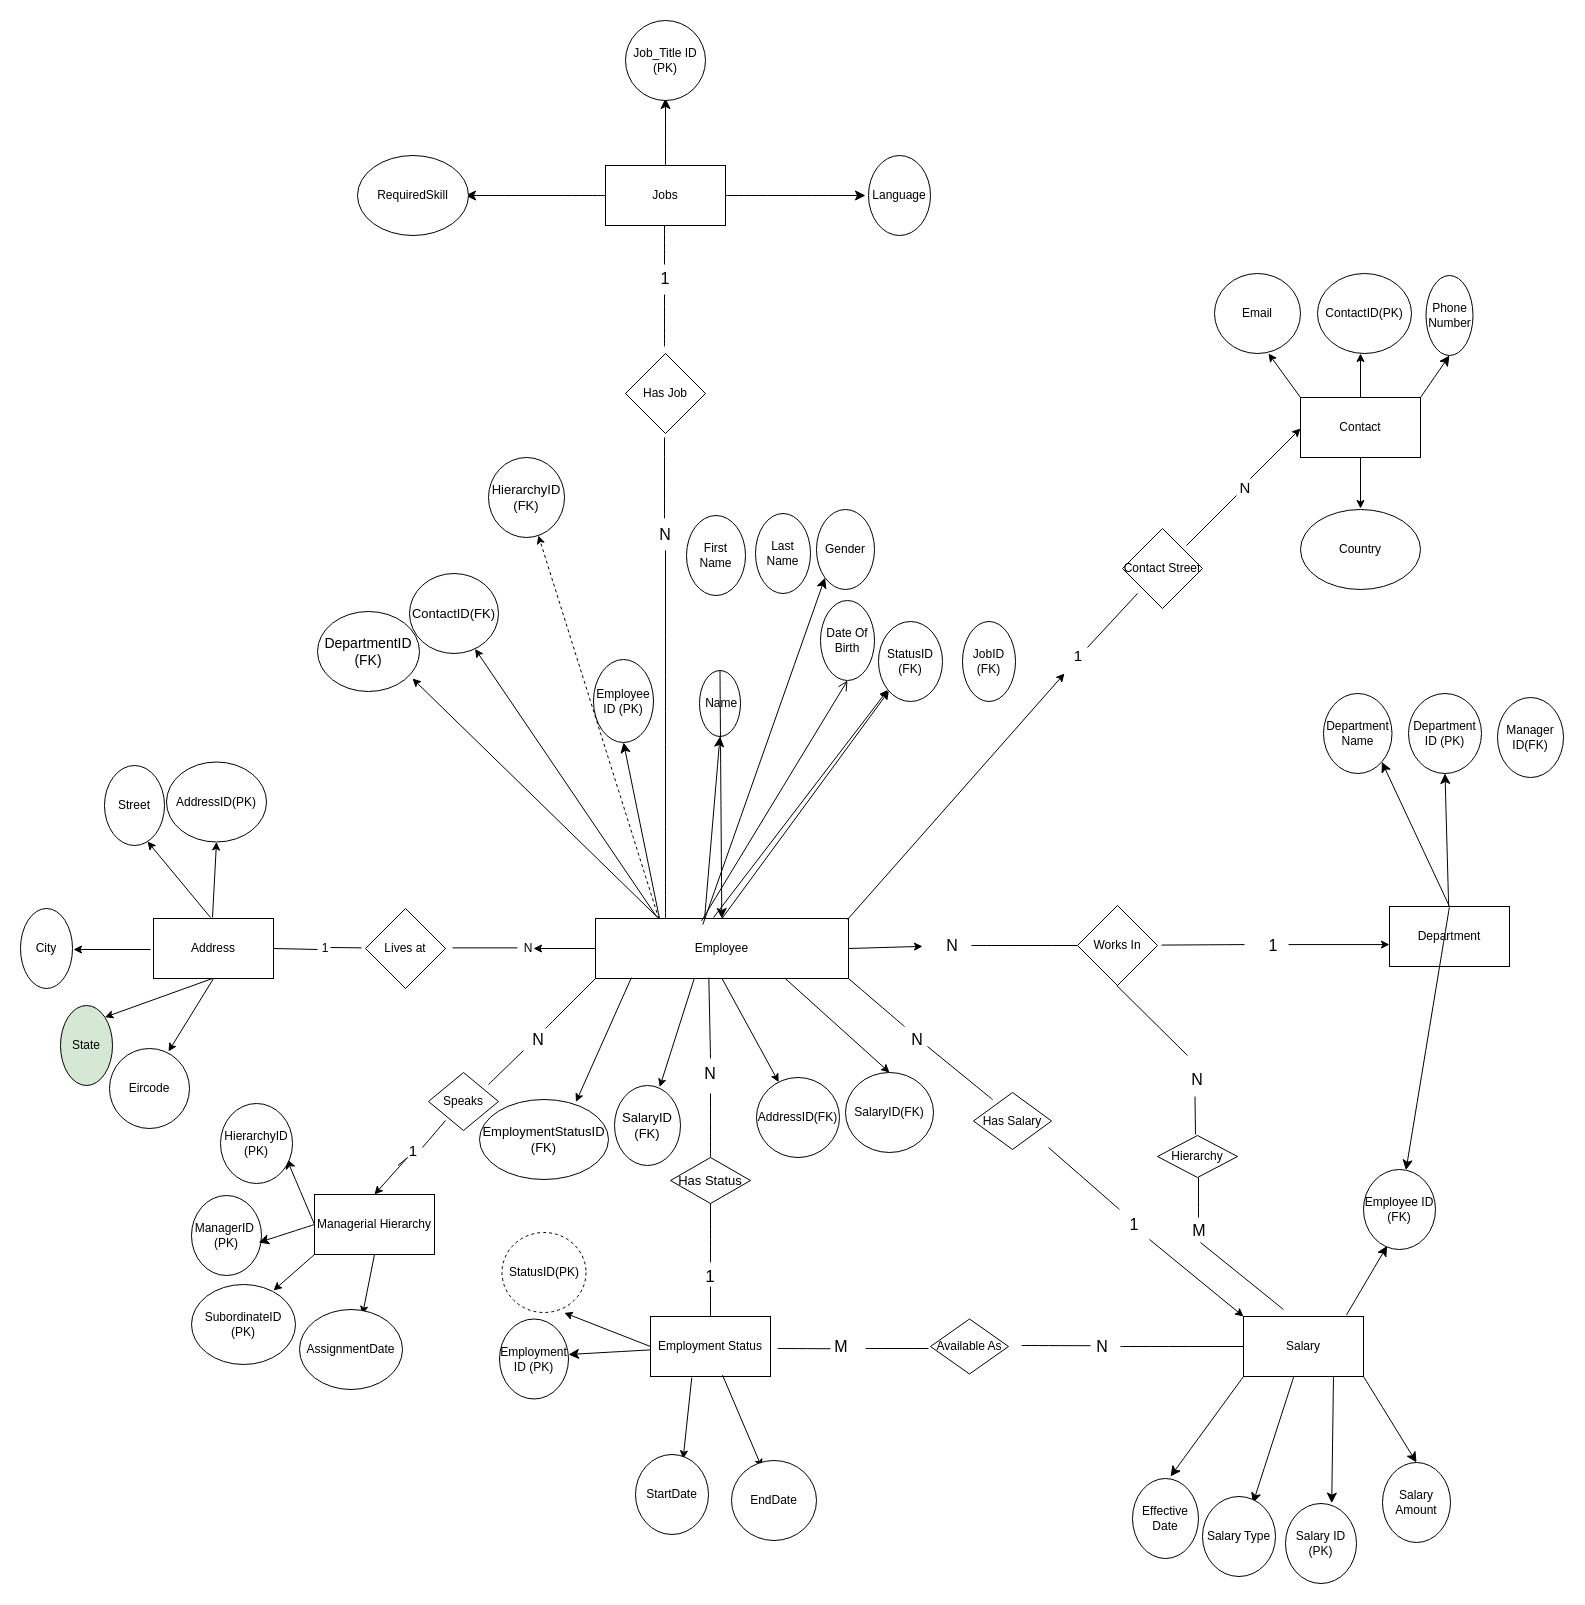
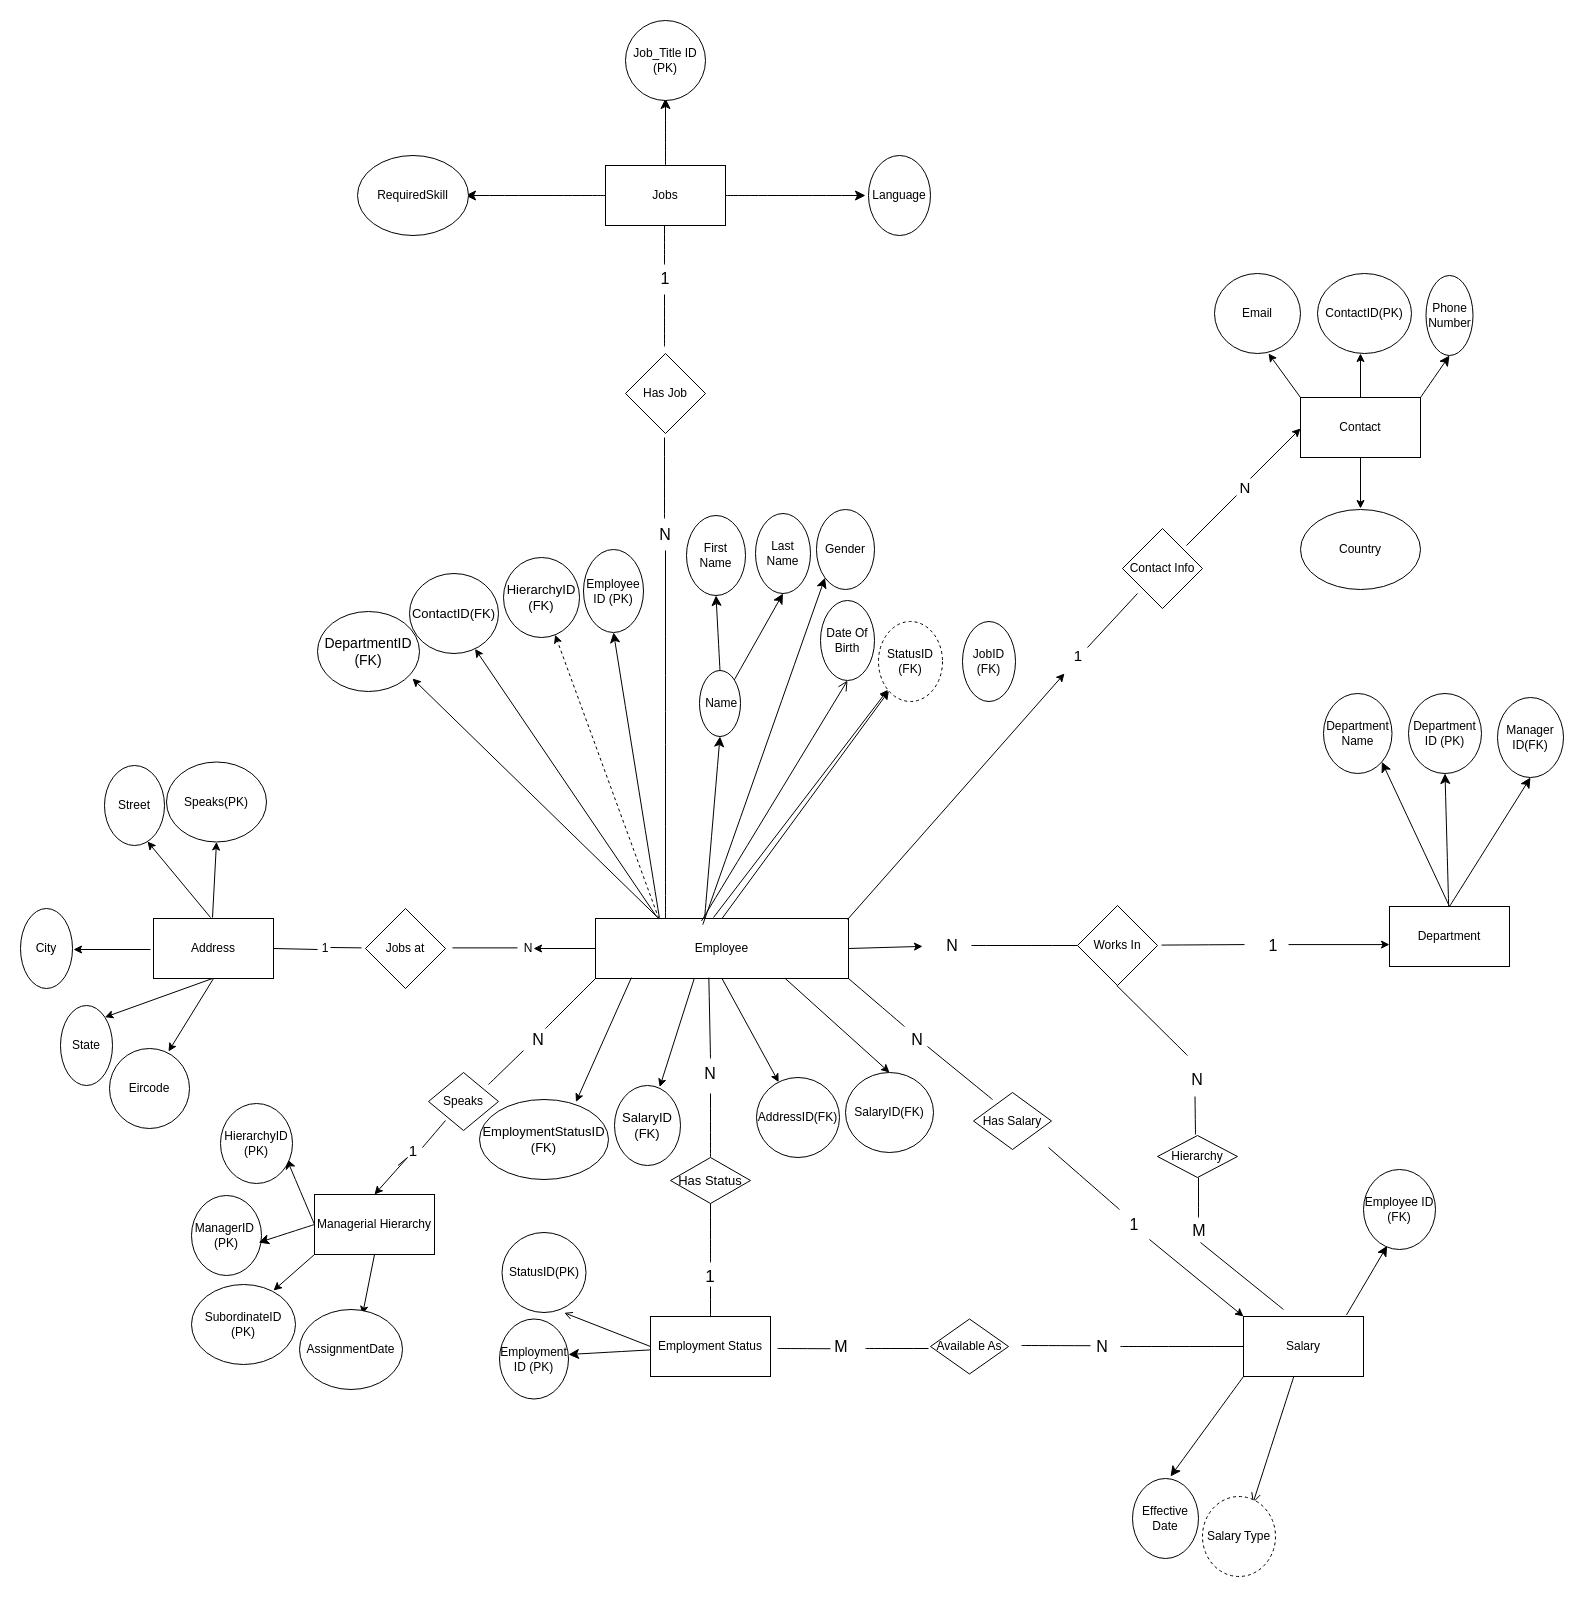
- <mxCell id="140" value="&lt;font style=&quot;font-size: 13px;&quot;&gt;&lt;font style=&quot;&quot;&gt;H&lt;/font&gt;ierarchyID&lt;/font&gt;&lt;div&gt;&lt;font style=&quot;font-size: 13px;&quot;&gt;(FK)&lt;/font&gt;&lt;/div&gt;" style="ellipse;whiteSpace=wrap;html=1;" vertex="1" parent="1"><mxGeometry x="488" y="457" width="76" height="80" as="geometry" /></mxCell>
+ <mxCell id="140" value="&lt;font style=&quot;font-size: 13px;&quot;&gt;&lt;font style=&quot;&quot;&gt;H&lt;/font&gt;ierarchyID&lt;/font&gt;&lt;div&gt;&lt;font style=&quot;font-size: 13px;&quot;&gt;(FK)&lt;/font&gt;&lt;/div&gt;" style="ellipse;whiteSpace=wrap;html=1;" vertex="1" parent="1"><mxGeometry x="503" y="557" width="76" height="80" as="geometry" /></mxCell>
- <mxCell id="128" value="Contact Street" style="rhombus;whiteSpace=wrap;html=1;" vertex="1" parent="1"><mxGeometry x="1122" y="528" width="80" height="80" as="geometry" /></mxCell>
+ <mxCell id="128" value="Contact Info" style="rhombus;whiteSpace=wrap;html=1;" vertex="1" parent="1"><mxGeometry x="1122" y="528" width="80" height="80" as="geometry" /></mxCell>
+ <mxCell id="15" value="" style="endArrow=classic;html=1;rounded=0;fontSize=12;startSize=8;endSize=8;curved=1;exitX=1;exitY=0;exitDx=0;exitDy=0;entryX=0.5;entryY=1;entryDx=0;entryDy=0;" parent="1" edge="1" target="17" source="13"><mxGeometry width="50" height="50" relative="1" as="geometry"><mxPoint x="826" y="698" as="sourcePoint" /><mxPoint x="856" y="667" as="targetPoint" /></mxGeometry></mxCell>
- <mxCell id="156" value="StatusID&lt;div&gt;(FK)&lt;/div&gt;" style="ellipse;whiteSpace=wrap;html=1;" vertex="1" parent="1"><mxGeometry x="878" y="621" width="64" height="80" as="geometry" /></mxCell>
+ <mxCell id="156" value="StatusID&lt;div&gt;(FK)&lt;/div&gt;" style="ellipse;whiteSpace=wrap;html=1;dashed=1;" vertex="1" parent="1"><mxGeometry x="878" y="621" width="64" height="80" as="geometry" /></mxCell>
- <mxCell id="4" value="Employee ID (PK)" style="ellipse;whiteSpace=wrap;html=1;" parent="1" vertex="1"><mxGeometry x="593" y="659" width="60" height="83" as="geometry" /></mxCell>
+ <mxCell id="4" value="Employee ID (PK)" style="ellipse;whiteSpace=wrap;html=1;" parent="1" vertex="1"><mxGeometry x="583" y="549" width="60" height="83" as="geometry" /></mxCell>
- <mxCell id="14" value="" style="endArrow=classic;html=1;rounded=0;fontSize=12;startSize=8;endSize=8;curved=1;exitX=0.5;exitY=0;exitDx=0;exitDy=0;" parent="1" edge="1" target="3" source="13"><mxGeometry width="50" height="50" relative="1" as="geometry"><mxPoint x="785" y="680" as="sourcePoint" /><mxPoint x="791" y="665" as="targetPoint" /></mxGeometry></mxCell>
+ <mxCell id="14" value="" style="endArrow=classic;html=1;rounded=0;fontSize=12;startSize=8;endSize=8;curved=1;entryX=0.5;entryY=1;entryDx=0;entryDy=0;exitX=0.5;exitY=0;exitDx=0;exitDy=0;" parent="1" edge="1" target="16" source="13"><mxGeometry width="50" height="50" relative="1" as="geometry"><mxPoint x="785" y="680" as="sourcePoint" /><mxPoint x="791" y="665" as="targetPoint" /></mxGeometry></mxCell>
- <mxCell id="112" value="AddressID(PK)" style="ellipse;whiteSpace=wrap;html=1;" vertex="1" parent="1"><mxGeometry x="166" y="761.5" width="100" height="80" as="geometry" /></mxCell>
+ <mxCell id="112" value="Speaks(PK)" style="ellipse;whiteSpace=wrap;html=1;" vertex="1" parent="1"><mxGeometry x="166" y="761.5" width="100" height="80" as="geometry" /></mxCell>
- <mxCell id="97" value="Lives at" style="rhombus;whiteSpace=wrap;html=1;" vertex="1" parent="1"><mxGeometry x="365" y="908" width="80" height="80" as="geometry" /></mxCell>
+ <mxCell id="97" value="Jobs at" style="rhombus;whiteSpace=wrap;html=1;" vertex="1" parent="1"><mxGeometry x="365" y="908" width="80" height="80" as="geometry" /></mxCell>
- <mxCell id="27" value="" style="endArrow=classic;html=1;rounded=0;fontSize=12;startSize=8;endSize=8;curved=1;exitX=0.5;exitY=0;exitDx=0;exitDy=0;" parent="1" edge="1" target="60" source="6"><mxGeometry width="50" height="50" relative="1" as="geometry"><mxPoint x="1233" y="918" as="sourcePoint" /><mxPoint x="1531" y="859" as="targetPoint" /></mxGeometry></mxCell>
+ <mxCell id="27" value="" style="endArrow=classic;html=1;rounded=0;fontSize=12;startSize=8;endSize=8;curved=1;exitX=0.5;exitY=0;exitDx=0;exitDy=0;entryX=0.5;entryY=1;entryDx=0;entryDy=0;" parent="1" edge="1" target="28" source="6"><mxGeometry width="50" height="50" relative="1" as="geometry"><mxPoint x="1233" y="918" as="sourcePoint" /><mxPoint x="1531" y="859" as="targetPoint" /></mxGeometry></mxCell>
- <mxCell id="109" value="State" style="ellipse;whiteSpace=wrap;html=1;fillColor=#d5e8d4;" vertex="1" parent="1"><mxGeometry x="60" y="1005" width="52" height="80" as="geometry" /></mxCell>
+ <mxCell id="109" value="State" style="ellipse;whiteSpace=wrap;html=1;" vertex="1" parent="1"><mxGeometry x="60" y="1005" width="52" height="80" as="geometry" /></mxCell>
- <mxCell id="150" value="StatusID(PK)" style="ellipse;whiteSpace=wrap;html=1;dashed=1;" vertex="1" parent="1"><mxGeometry x="501.5" y="1232" width="84" height="80" as="geometry" /></mxCell>
+ <mxCell id="150" value="StatusID(PK)" style="ellipse;whiteSpace=wrap;html=1;" vertex="1" parent="1"><mxGeometry x="501.5" y="1232" width="84" height="80" as="geometry" /></mxCell>
- <mxCell id="149" value="" style="endArrow=classic;html=1;rounded=0;exitX=0;exitY=0.5;exitDx=0;exitDy=0;entryX=0.741;entryY=1.004;entryDx=0;entryDy=0;entryPerimeter=0;" edge="1" parent="1" source="46" target="150"><mxGeometry width="50" height="50" relative="1" as="geometry"><mxPoint x="574" y="1314" as="sourcePoint" /><mxPoint x="572" y="1293" as="targetPoint" /></mxGeometry></mxCell>
+ <mxCell id="149" value="" style="endArrow=open;html=1;rounded=0;exitX=0;exitY=0.5;exitDx=0;exitDy=0;entryX=0.741;entryY=1.004;entryDx=0;entryDy=0;entryPerimeter=0;" edge="1" parent="1" source="46" target="150"><mxGeometry width="50" height="50" relative="1" as="geometry"><mxPoint x="574" y="1314" as="sourcePoint" /><mxPoint x="572" y="1293" as="targetPoint" /></mxGeometry></mxCell>
- <mxCell id="151" value="" style="endArrow=classic;html=1;rounded=0;exitX=0.344;exitY=1.018;exitDx=0;exitDy=0;exitPerimeter=0;entryX=0.652;entryY=0.054;entryDx=0;entryDy=0;entryPerimeter=0;" edge="1" parent="1" source="46" target="152"><mxGeometry width="50" height="50" relative="1" as="geometry"><mxPoint x="718" y="1465" as="sourcePoint" /><mxPoint x="691" y="1451" as="targetPoint" /></mxGeometry></mxCell>
- <mxCell id="61" value="" style="endArrow=classic;html=1;rounded=0;fontSize=12;startSize=8;endSize=8;curved=1;entryX=0.5;entryY=0;entryDx=0;entryDy=0;exitX=1;exitY=1;exitDx=0;exitDy=0;" parent="1" source="58" edge="1" target="62"><mxGeometry width="50" height="50" relative="1" as="geometry"><mxPoint x="1348" y="1387" as="sourcePoint" /><mxPoint x="1429" y="1406" as="targetPoint" /></mxGeometry></mxCell>
- <mxCell id="153" value="" style="endArrow=classic;html=1;rounded=0;exitX=0.6;exitY=0.977;exitDx=0;exitDy=0;exitPerimeter=0;entryX=0.357;entryY=0.087;entryDx=0;entryDy=0;entryPerimeter=0;" edge="1" parent="1" source="46" target="154"><mxGeometry width="50" height="50" relative="1" as="geometry"><mxPoint x="760" y="1496" as="sourcePoint" /><mxPoint x="761" y="1461" as="targetPoint" /></mxGeometry></mxCell>
- <mxCell id="55" value="" style="edgeStyle=none;curved=1;rounded=0;orthogonalLoop=1;jettySize=auto;html=1;fontSize=12;startSize=8;endSize=8;exitX=0.75;exitY=1;exitDx=0;exitDy=0;entryX=0.651;entryY=-0.005;entryDx=0;entryDy=0;entryPerimeter=0;" parent="1" source="58" edge="1" target="59"><mxGeometry relative="1" as="geometry"><mxPoint x="1231.5" y="1479" as="sourcePoint" /><mxPoint x="1249" y="1486" as="targetPoint" /></mxGeometry></mxCell>
- <mxCell id="57" value="" style="edgeStyle=none;curved=1;rounded=0;orthogonalLoop=1;jettySize=auto;html=1;fontSize=12;startSize=8;endSize=8;entryX=0.691;entryY=0.083;entryDx=0;entryDy=0;entryPerimeter=0;" parent="1" source="58" edge="1" target="63"><mxGeometry relative="1" as="geometry"><mxPoint x="1132" y="1473" as="targetPoint" /></mxGeometry></mxCell>
+ <mxCell id="57" value="" style="edgeStyle=none;curved=1;rounded=0;orthogonalLoop=1;jettySize=auto;html=1;fontSize=12;startSize=8;endSize=8;entryX=0.691;entryY=0.083;entryDx=0;entryDy=0;entryPerimeter=0;endArrow=open;" parent="1" source="58" edge="1" target="63"><mxGeometry relative="1" as="geometry"><mxPoint x="1132" y="1473" as="targetPoint" /></mxGeometry></mxCell>
- <mxCell id="152" value="StartDate" style="ellipse;whiteSpace=wrap;html=1;" vertex="1" parent="1"><mxGeometry x="635" y="1454" width="73" height="80" as="geometry" /></mxCell>
- <mxCell id="154" value="EndDate" style="ellipse;whiteSpace=wrap;html=1;" vertex="1" parent="1"><mxGeometry x="731" y="1460" width="85" height="80" as="geometry" /></mxCell>
- <mxCell id="62" value="Salary Amount" style="ellipse;whiteSpace=wrap;html=1;" parent="1" vertex="1"><mxGeometry x="1382" y="1462" width="68" height="80" as="geometry" /></mxCell>
- <mxCell id="63" value="Salary Type" style="ellipse;whiteSpace=wrap;html=1;" parent="1" vertex="1"><mxGeometry x="1202" y="1496" width="73" height="80" as="geometry" /></mxCell>
+ <mxCell id="63" value="Salary Type" style="ellipse;whiteSpace=wrap;html=1;dashed=1;" parent="1" vertex="1"><mxGeometry x="1202" y="1496" width="73" height="80" as="geometry" /></mxCell>
- <mxCell id="59" value="Salary ID (PK)" style="ellipse;whiteSpace=wrap;html=1;" parent="1" vertex="1"><mxGeometry x="1285" y="1503" width="71" height="80" as="geometry" /></mxCell>
